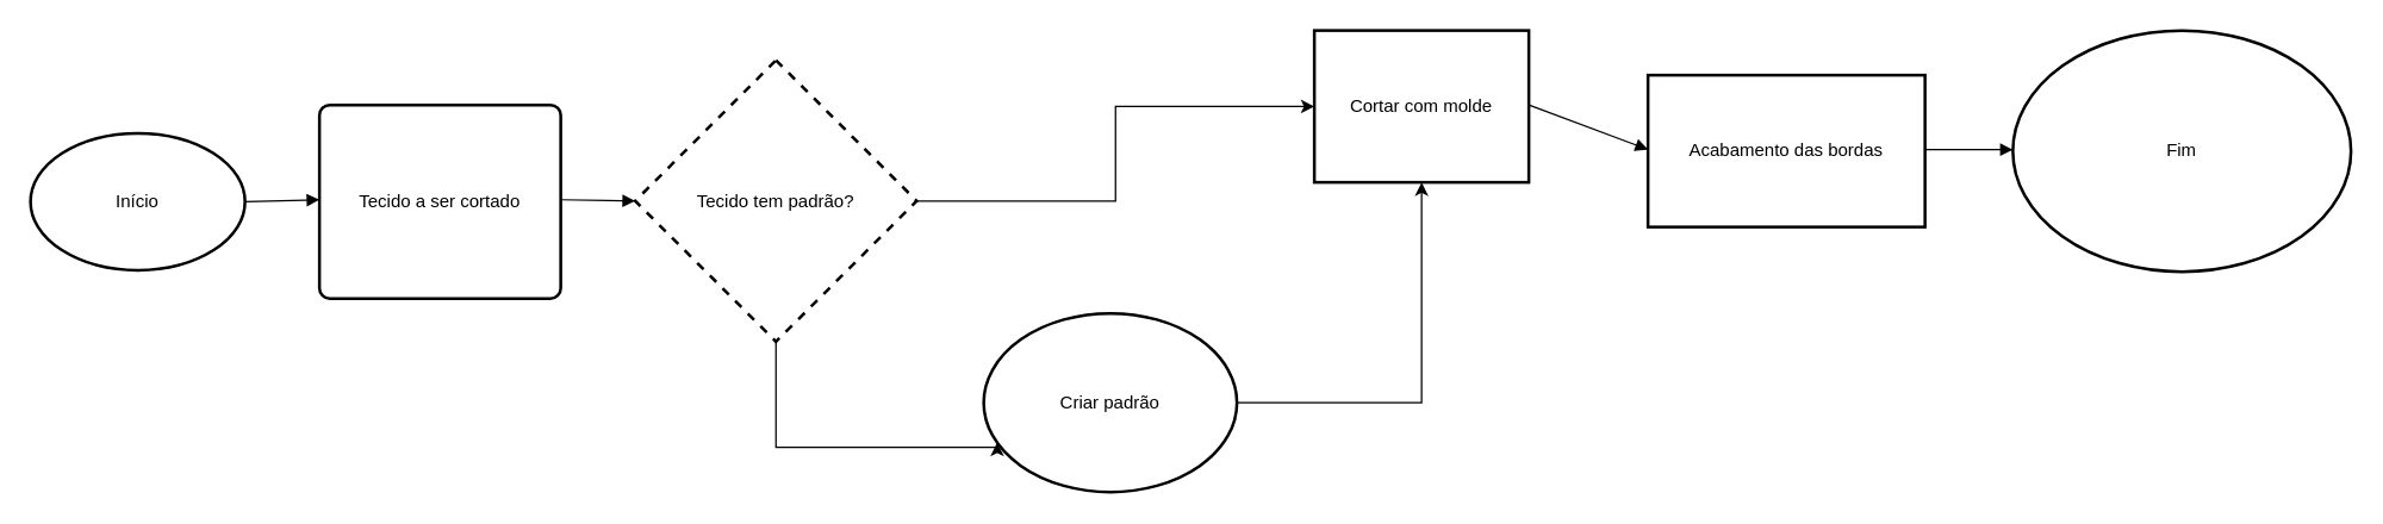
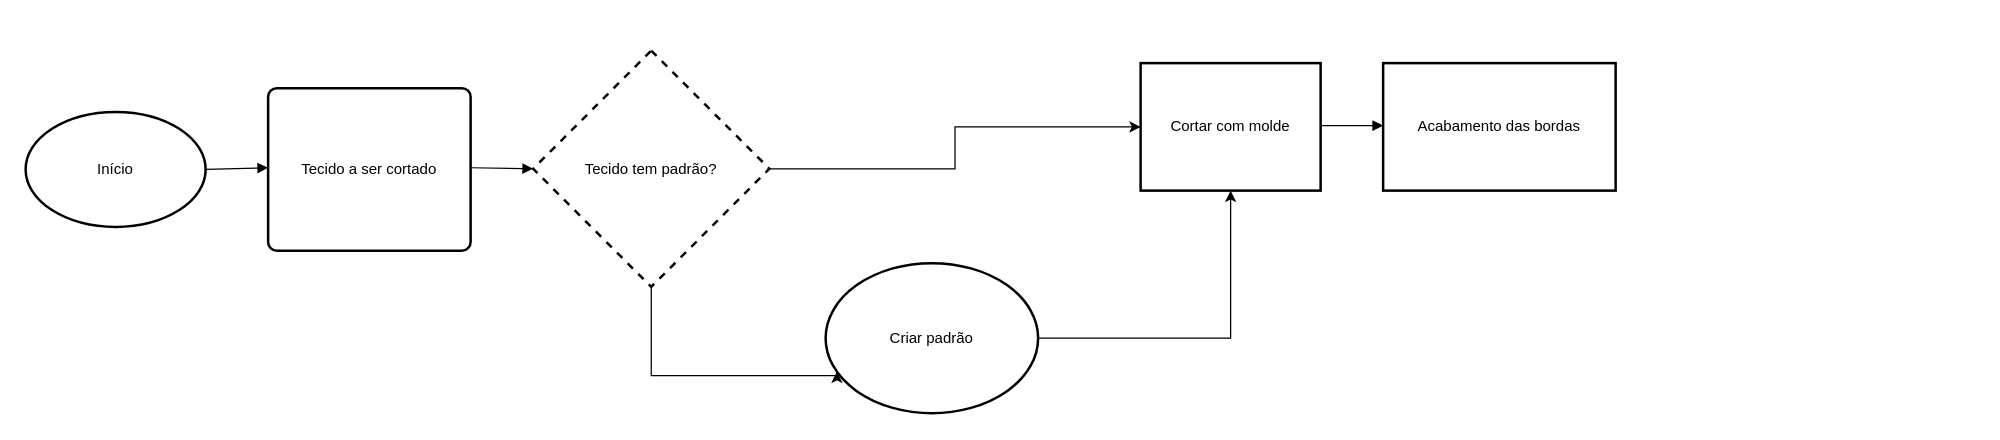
- <mxCell id="7" value="Cortar com molde" style="whiteSpace=wrap;strokeWidth=2;" parent="1" vertex="1"><mxGeometry x="882" y="20" width="144" height="102" as="geometry" /></mxCell>
+ <mxCell id="7" value="Cortar com molde" style="whiteSpace=wrap;strokeWidth=2;" parent="1" vertex="1"><mxGeometry x="912" y="50" width="144" height="102" as="geometry" /></mxCell>
- <mxCell id="15" value="" style="curved=1;startArrow=none;endArrow=block;exitX=1;exitY=0.49;entryX=-0.01;entryY=0.49;" parent="1" source="8" target="9" edge="1"><mxGeometry relative="1" as="geometry"><Array as="points" /></mxGeometry></mxCell>
- <mxCell id="9" value="Fim" style="whiteSpace=wrap;strokeWidth=2;shape=ellipse;perimeter=ellipsePerimeter;html=1;" parent="1" vertex="1"><mxGeometry x="1351" y="20" width="227" height="162" as="geometry" /></mxCell>
